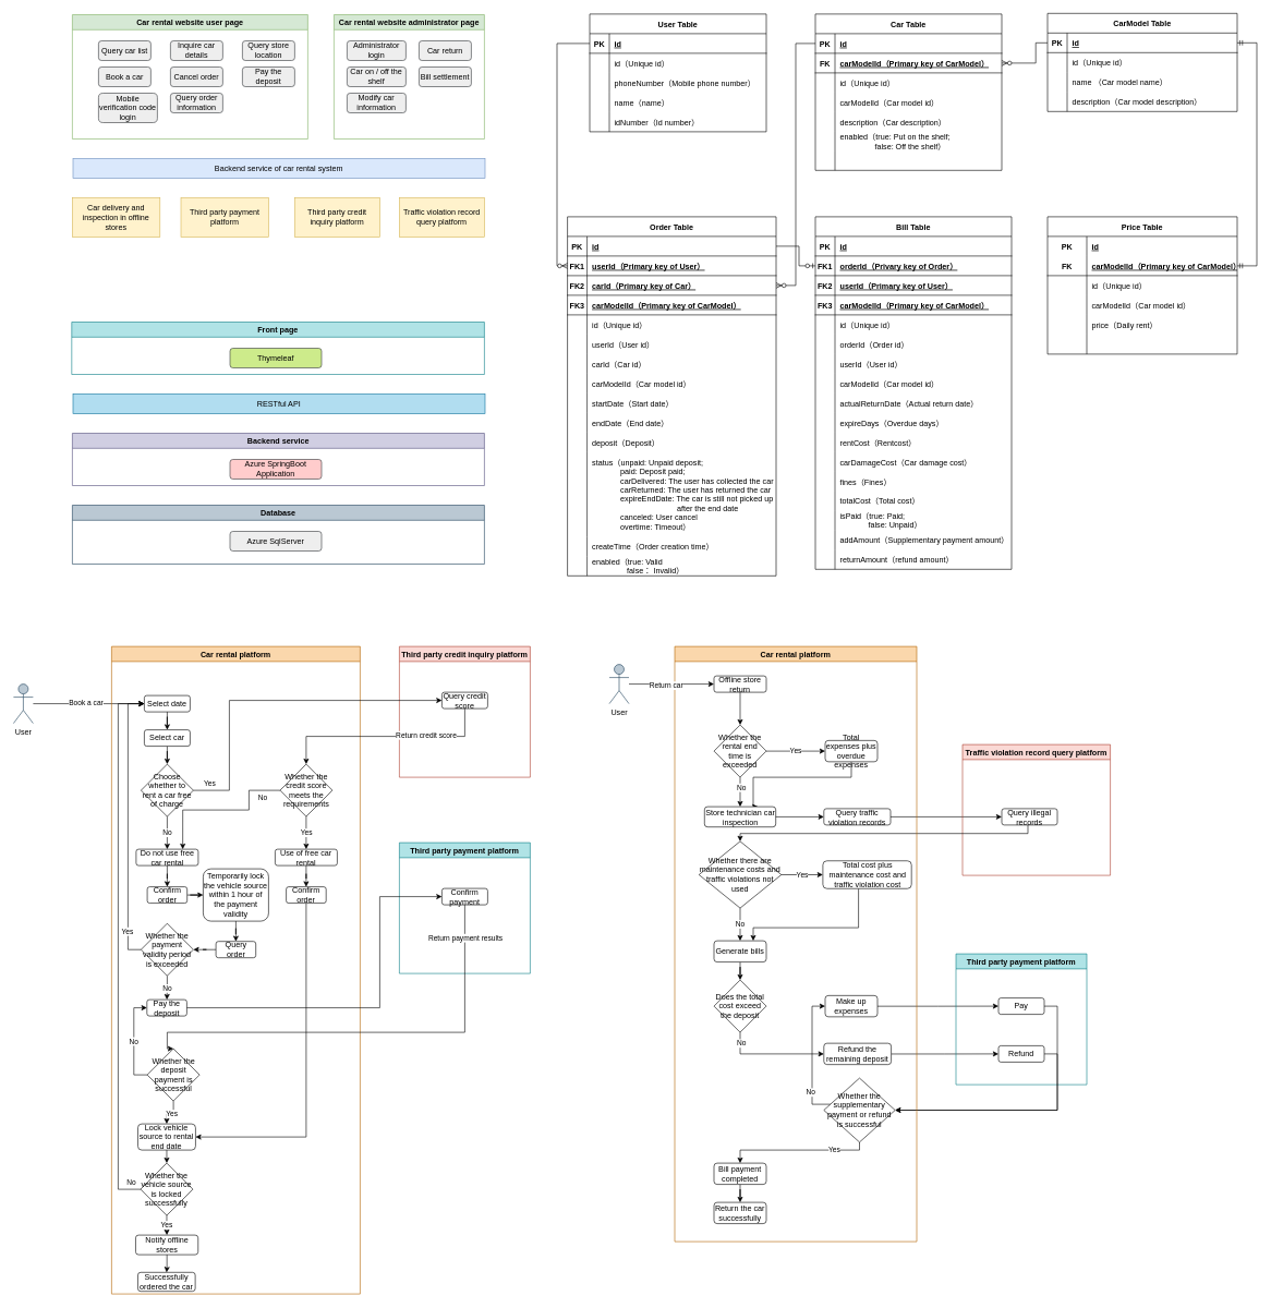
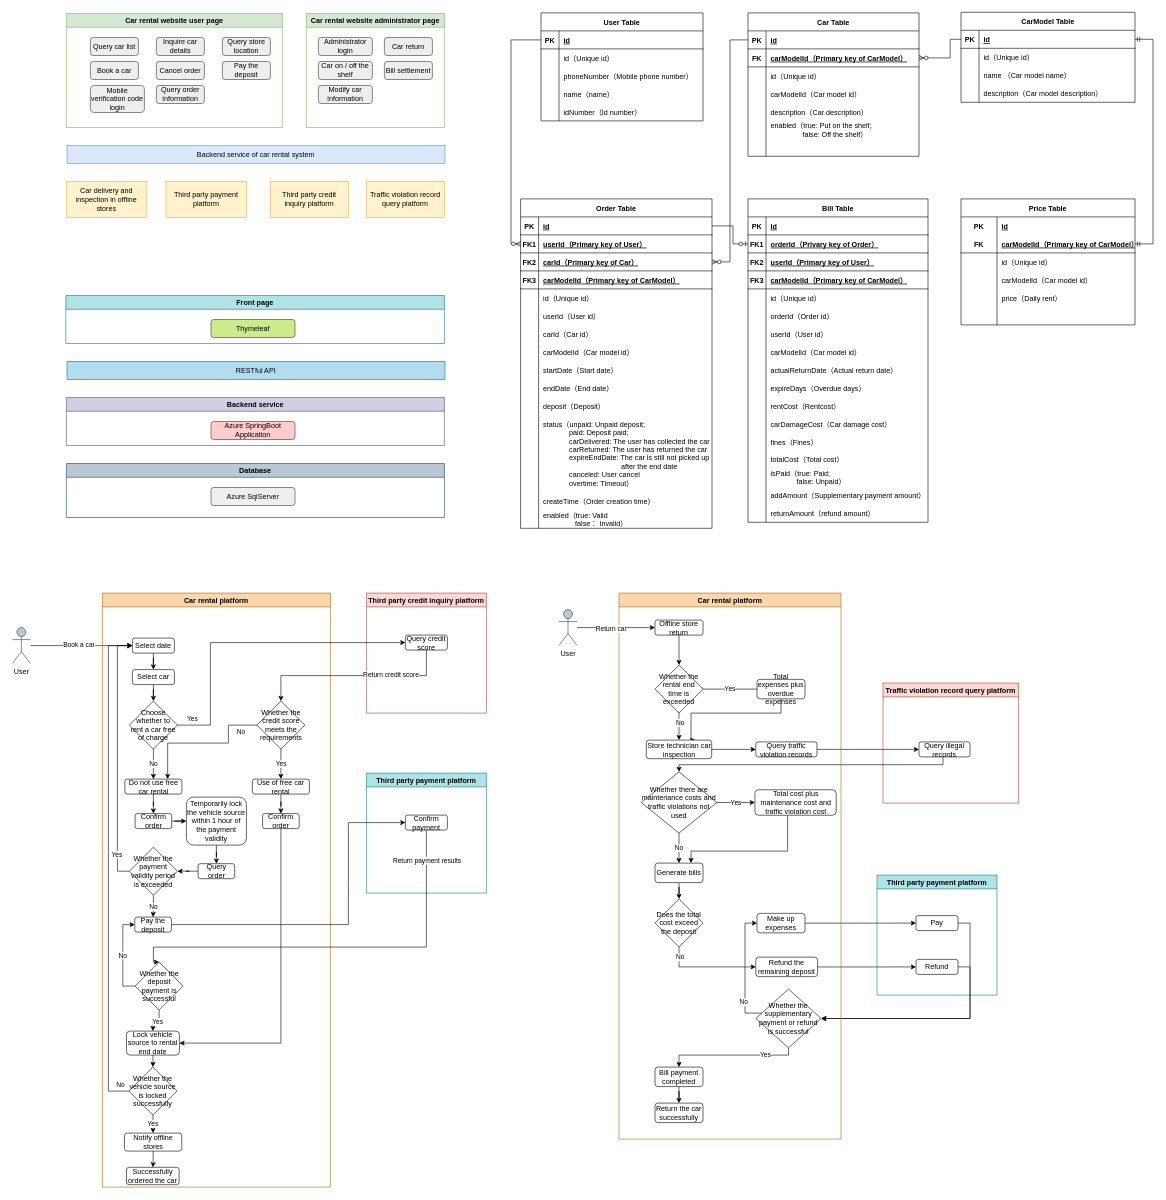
- <mxCell id="251" value="Yes" style="edgeStyle=orthogonalEdgeStyle;rounded=0;orthogonalLoop=1;jettySize=auto;html=1;entryX=0;entryY=0.5;entryDx=0;entryDy=0;" parent="1" source="254" target="257" edge="1"><mxGeometry relative="1" as="geometry" /></mxCell>
+ <mxCell id="251" value="Yes" style="edgeStyle=orthogonalEdgeStyle;rounded=0;orthogonalLoop=1;jettySize=auto;html=1;entryX=0;entryY=0.5;entryDx=0;entryDy=0;endArrow=none;" parent="1" source="254" target="257" edge="1"><mxGeometry relative="1" as="geometry" /></mxCell>
